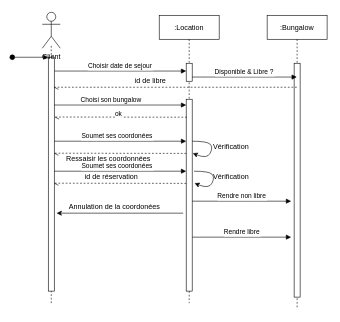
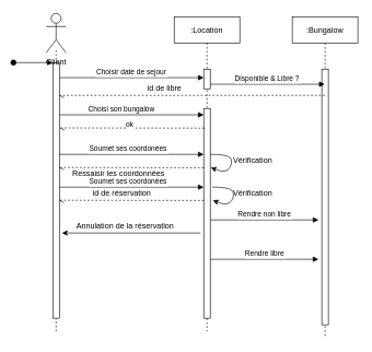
- <mxCell id="29" value="Annulation de la coordonées" style="text;html=1;align=center;verticalAlign=middle;resizable=0;points=[];autosize=1;strokeColor=none;fillColor=none;" vertex="1" parent="1"><mxGeometry x="110" y="335" width="160" height="20" as="geometry" /></mxCell>
+ <mxCell id="29" value="Annulation de la réservation" style="text;html=1;align=center;verticalAlign=middle;resizable=0;points=[];autosize=1;strokeColor=none;fillColor=none;" vertex="1" parent="1"><mxGeometry x="110" y="335" width="160" height="20" as="geometry" /></mxCell>
